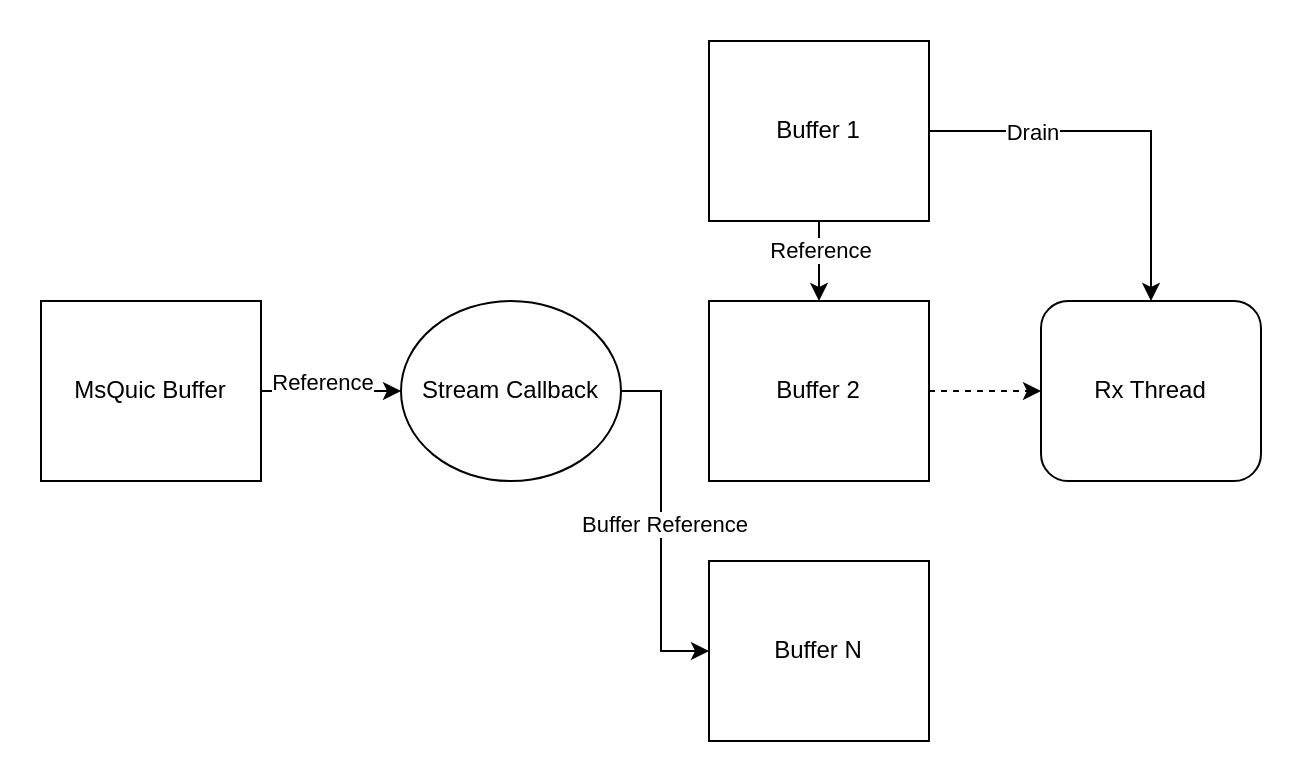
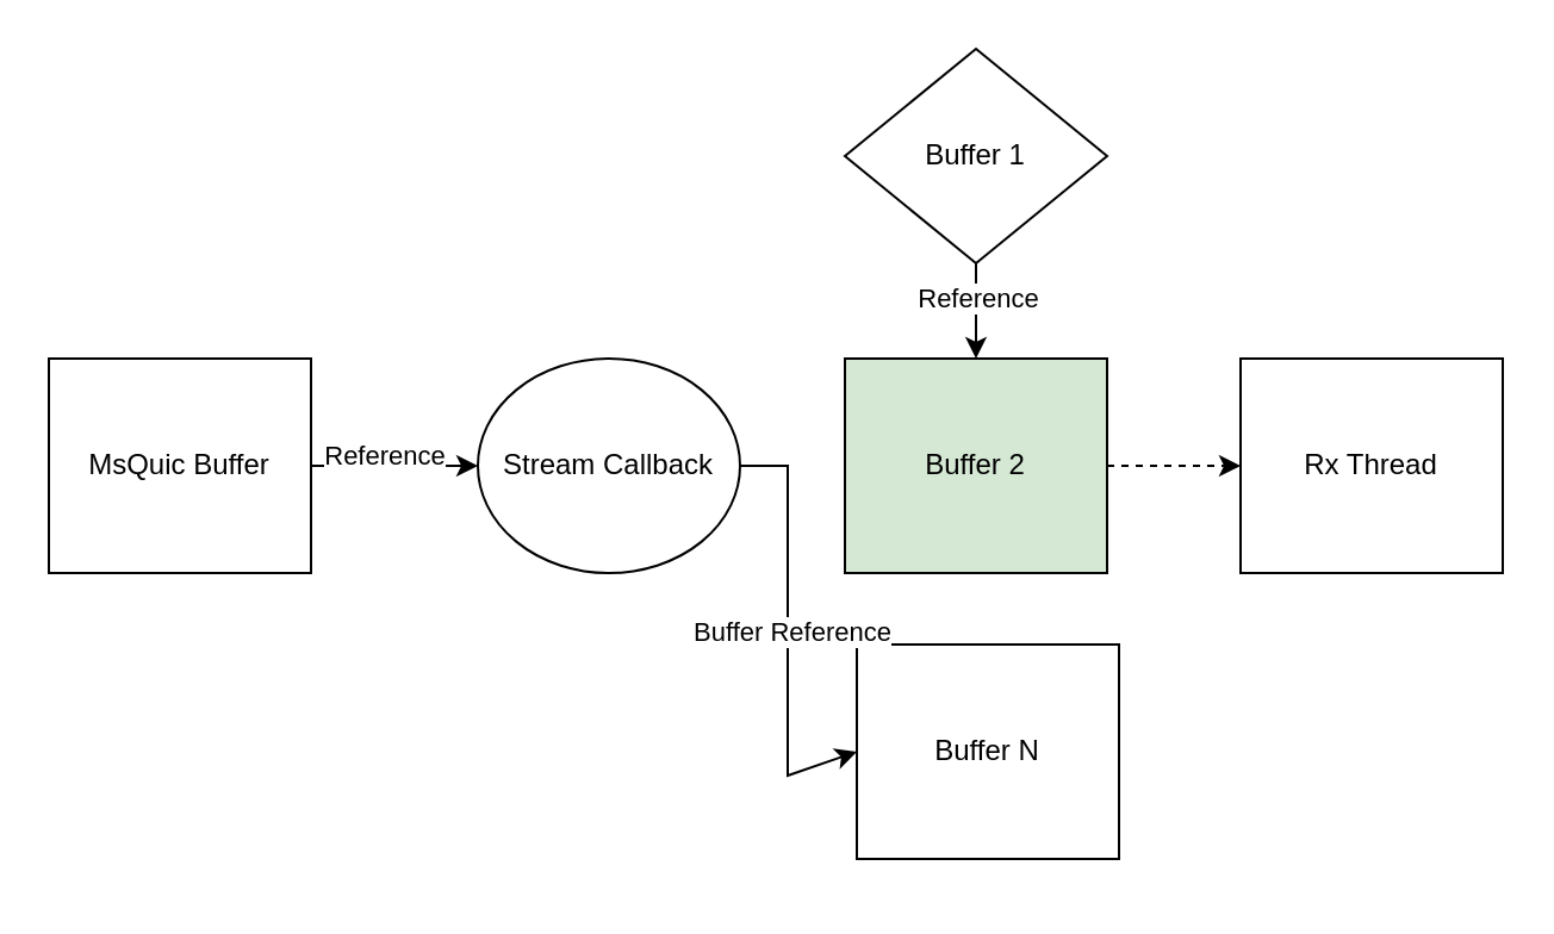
- <mxCell id="10" value="Buffer 1" style="rounded=0;whiteSpace=wrap;html=1;" vertex="1" parent="1"><mxGeometry x="354" y="20" width="110" height="90" as="geometry" /></mxCell>
+ <mxCell id="10" value="Buffer 1" style="rhombus;whiteSpace=wrap;html=1;" vertex="1" parent="1"><mxGeometry x="354" y="20" width="110" height="90" as="geometry" /></mxCell>
- <mxCell id="8" value="" style="edgeStyle=orthogonalEdgeStyle;rounded=0;orthogonalLoop=1;jettySize=auto;html=1;" edge="1" parent="1" source="10" target="16"><mxGeometry relative="1" as="geometry" /></mxCell>
- <mxCell id="9" value="Drain" style="edgeLabel;html=1;align=center;verticalAlign=middle;resizable=0;points=[];" vertex="1" connectable="0" parent="8"><mxGeometry x="-0.48" relative="1" as="geometry"><mxPoint as="offset" /></mxGeometry></mxCell>
- <mxCell id="12" value="Buffer 2" style="rounded=0;whiteSpace=wrap;html=1;" vertex="1" parent="1"><mxGeometry x="354" y="150" width="110" height="90" as="geometry" /></mxCell>
+ <mxCell id="12" value="Buffer 2" style="rounded=0;whiteSpace=wrap;html=1;fillColor=#d5e8d4;" vertex="1" parent="1"><mxGeometry x="354" y="150" width="110" height="90" as="geometry" /></mxCell>
- <mxCell id="16" value="Rx Thread" style="whiteSpace=wrap;html=1;rounded=1;" vertex="1" parent="1"><mxGeometry x="520" y="150" width="110" height="90" as="geometry" /></mxCell>
+ <mxCell id="16" value="Rx Thread" style="rounded=0;whiteSpace=wrap;html=1;" vertex="1" parent="1"><mxGeometry x="520" y="150" width="110" height="90" as="geometry" /></mxCell>
- <mxCell id="13" value="Buffer N" style="rounded=0;whiteSpace=wrap;html=1;" vertex="1" parent="1"><mxGeometry x="354" y="280" width="110" height="90" as="geometry" /></mxCell>
+ <mxCell id="13" value="Buffer N" style="rounded=0;whiteSpace=wrap;html=1;" vertex="1" parent="1"><mxGeometry x="359" y="270" width="110" height="90" as="geometry" /></mxCell>
